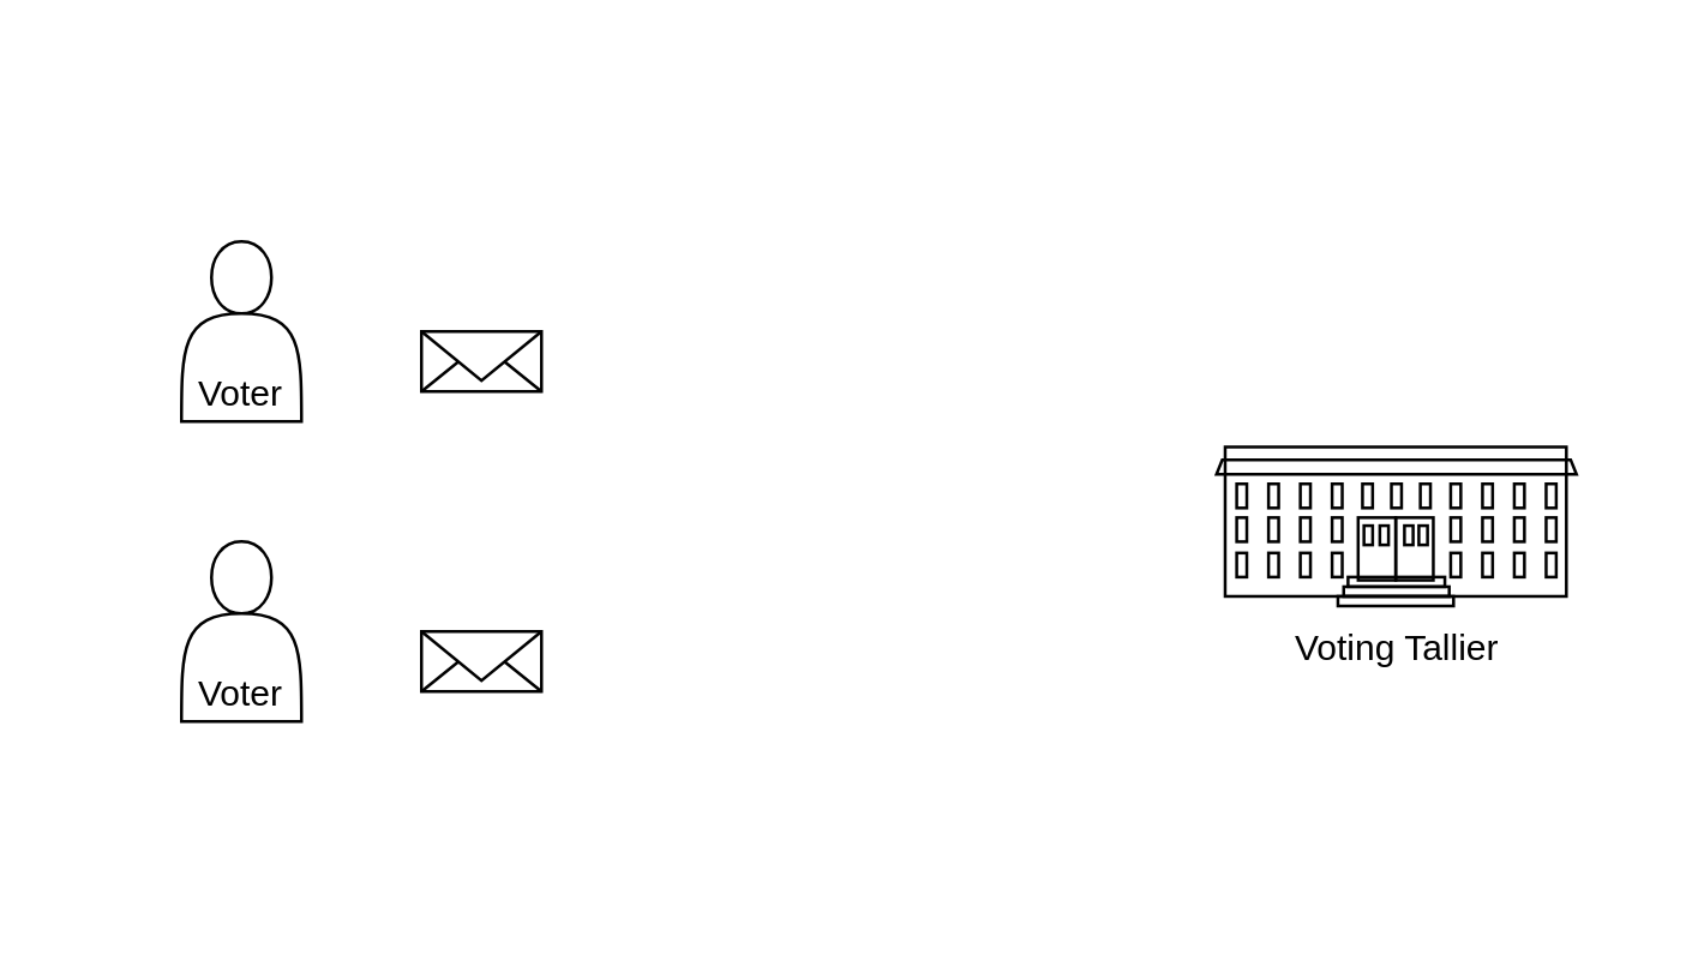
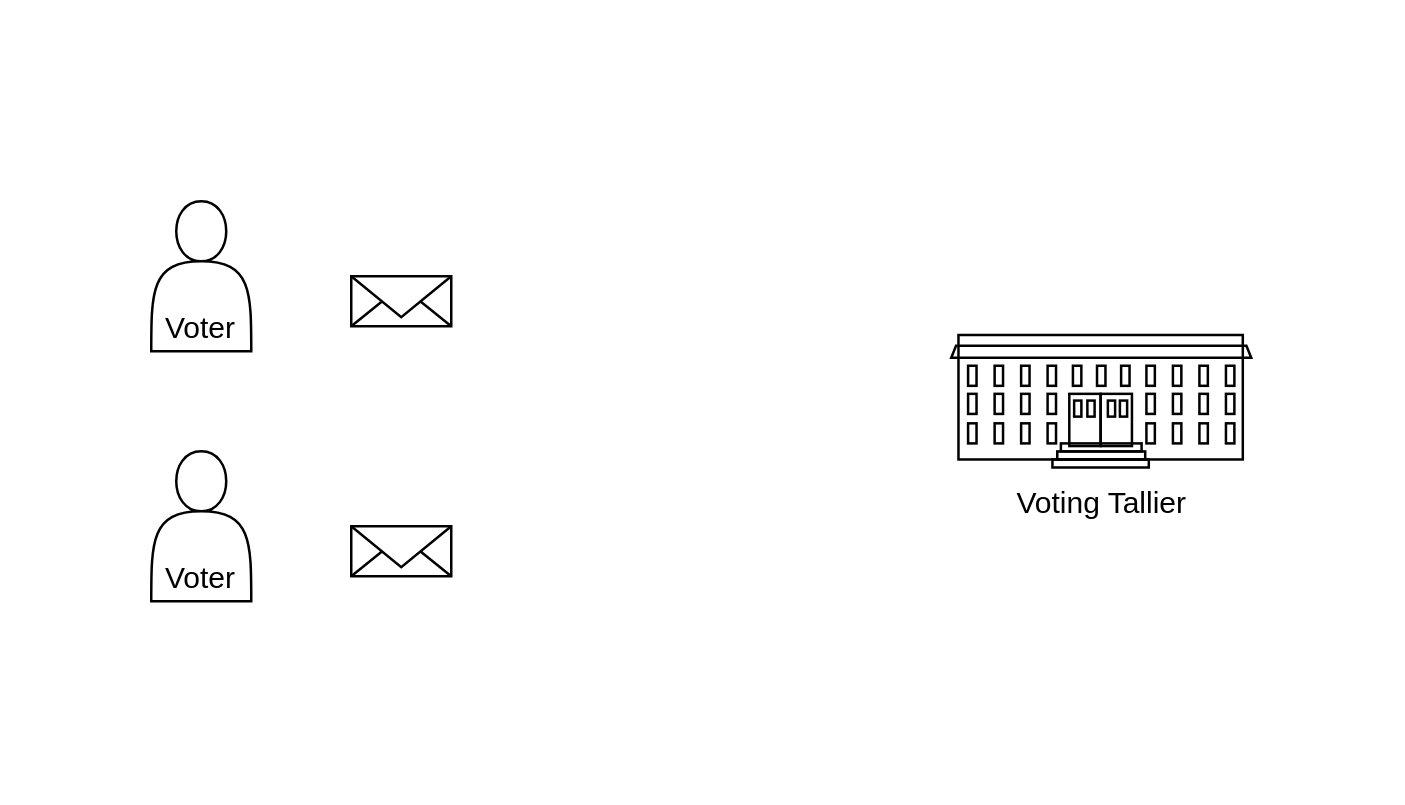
- <mxCell id="4" value="Voting Tallier" style="shape=mxgraph.cisco.buildings.university;html=1;pointerEvents=1;dashed=0;fillColor=none;strokeColor=#000000;strokeWidth=1;verticalLabelPosition=bottom;verticalAlign=top;align=center;outlineConnect=0;" vertex="1" parent="1"><mxGeometry x="405" y="148.5" width="120" height="53" as="geometry" /></mxCell>
+ <mxCell id="4" value="Voting Tallier" style="shape=mxgraph.cisco.buildings.university;html=1;pointerEvents=1;dashed=0;fillColor=none;strokeColor=#000000;strokeWidth=1;verticalLabelPosition=bottom;verticalAlign=top;align=center;outlineConnect=0;" vertex="1" parent="1"><mxGeometry x="380" y="133.5" width="120" height="53" as="geometry" /></mxCell>
